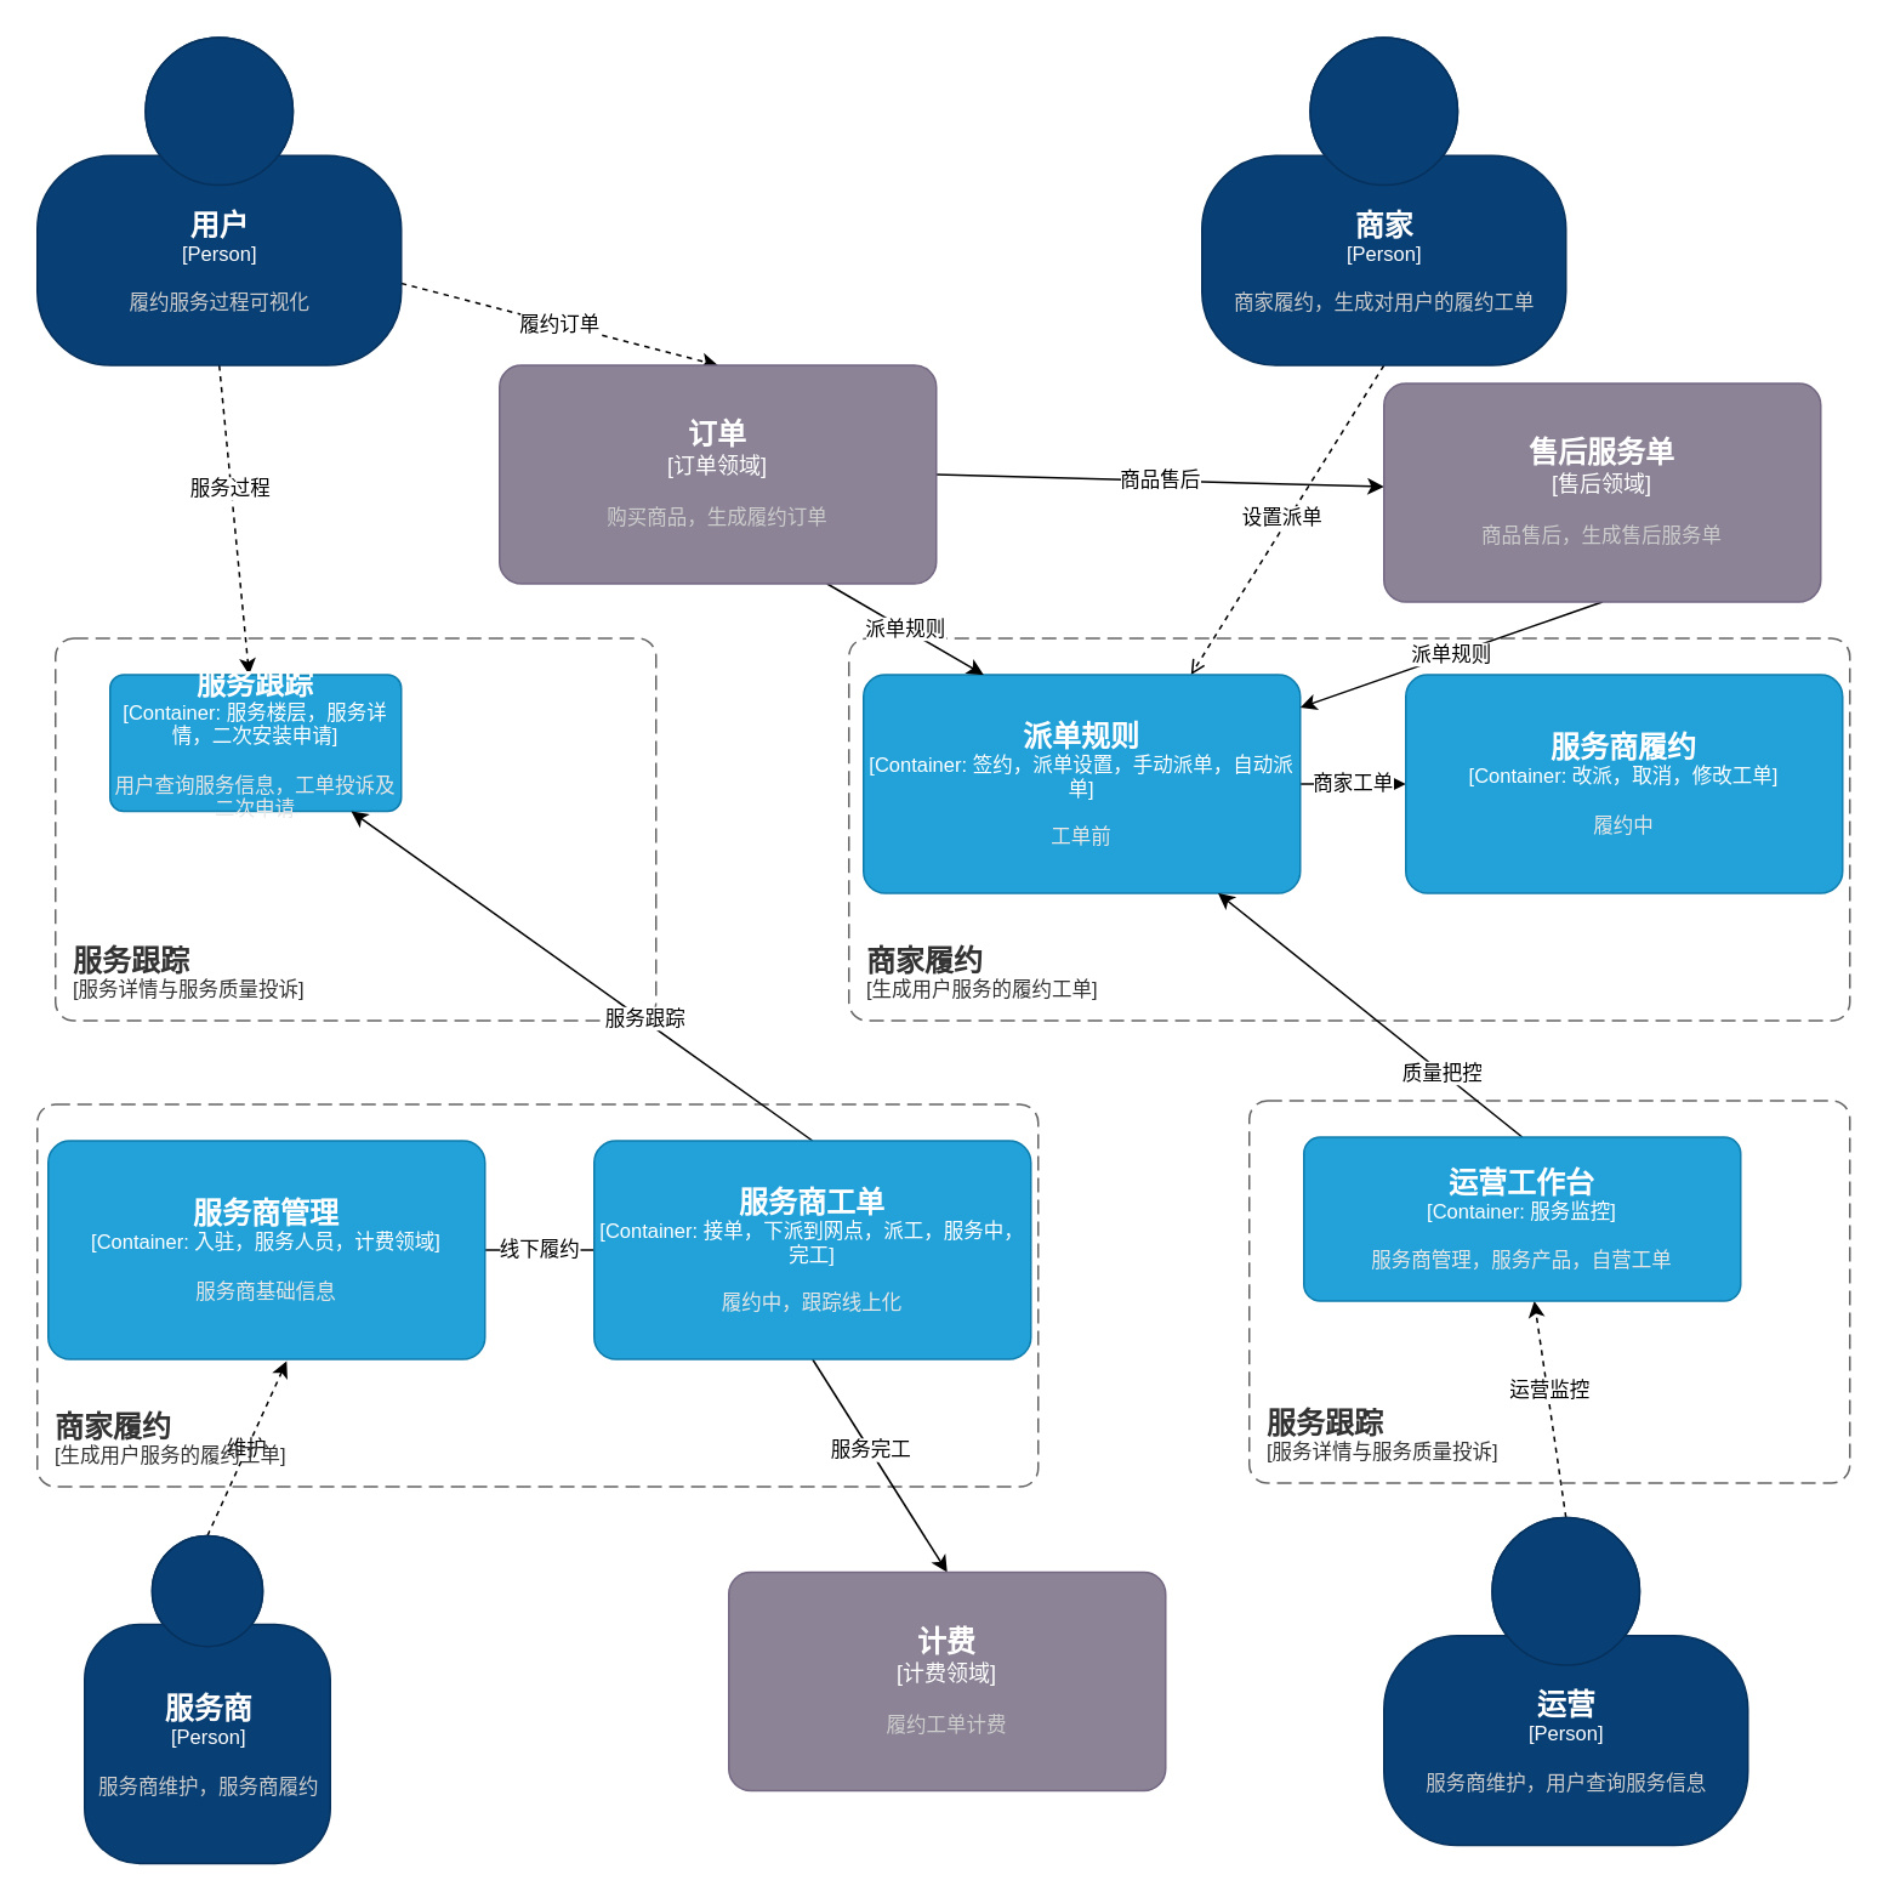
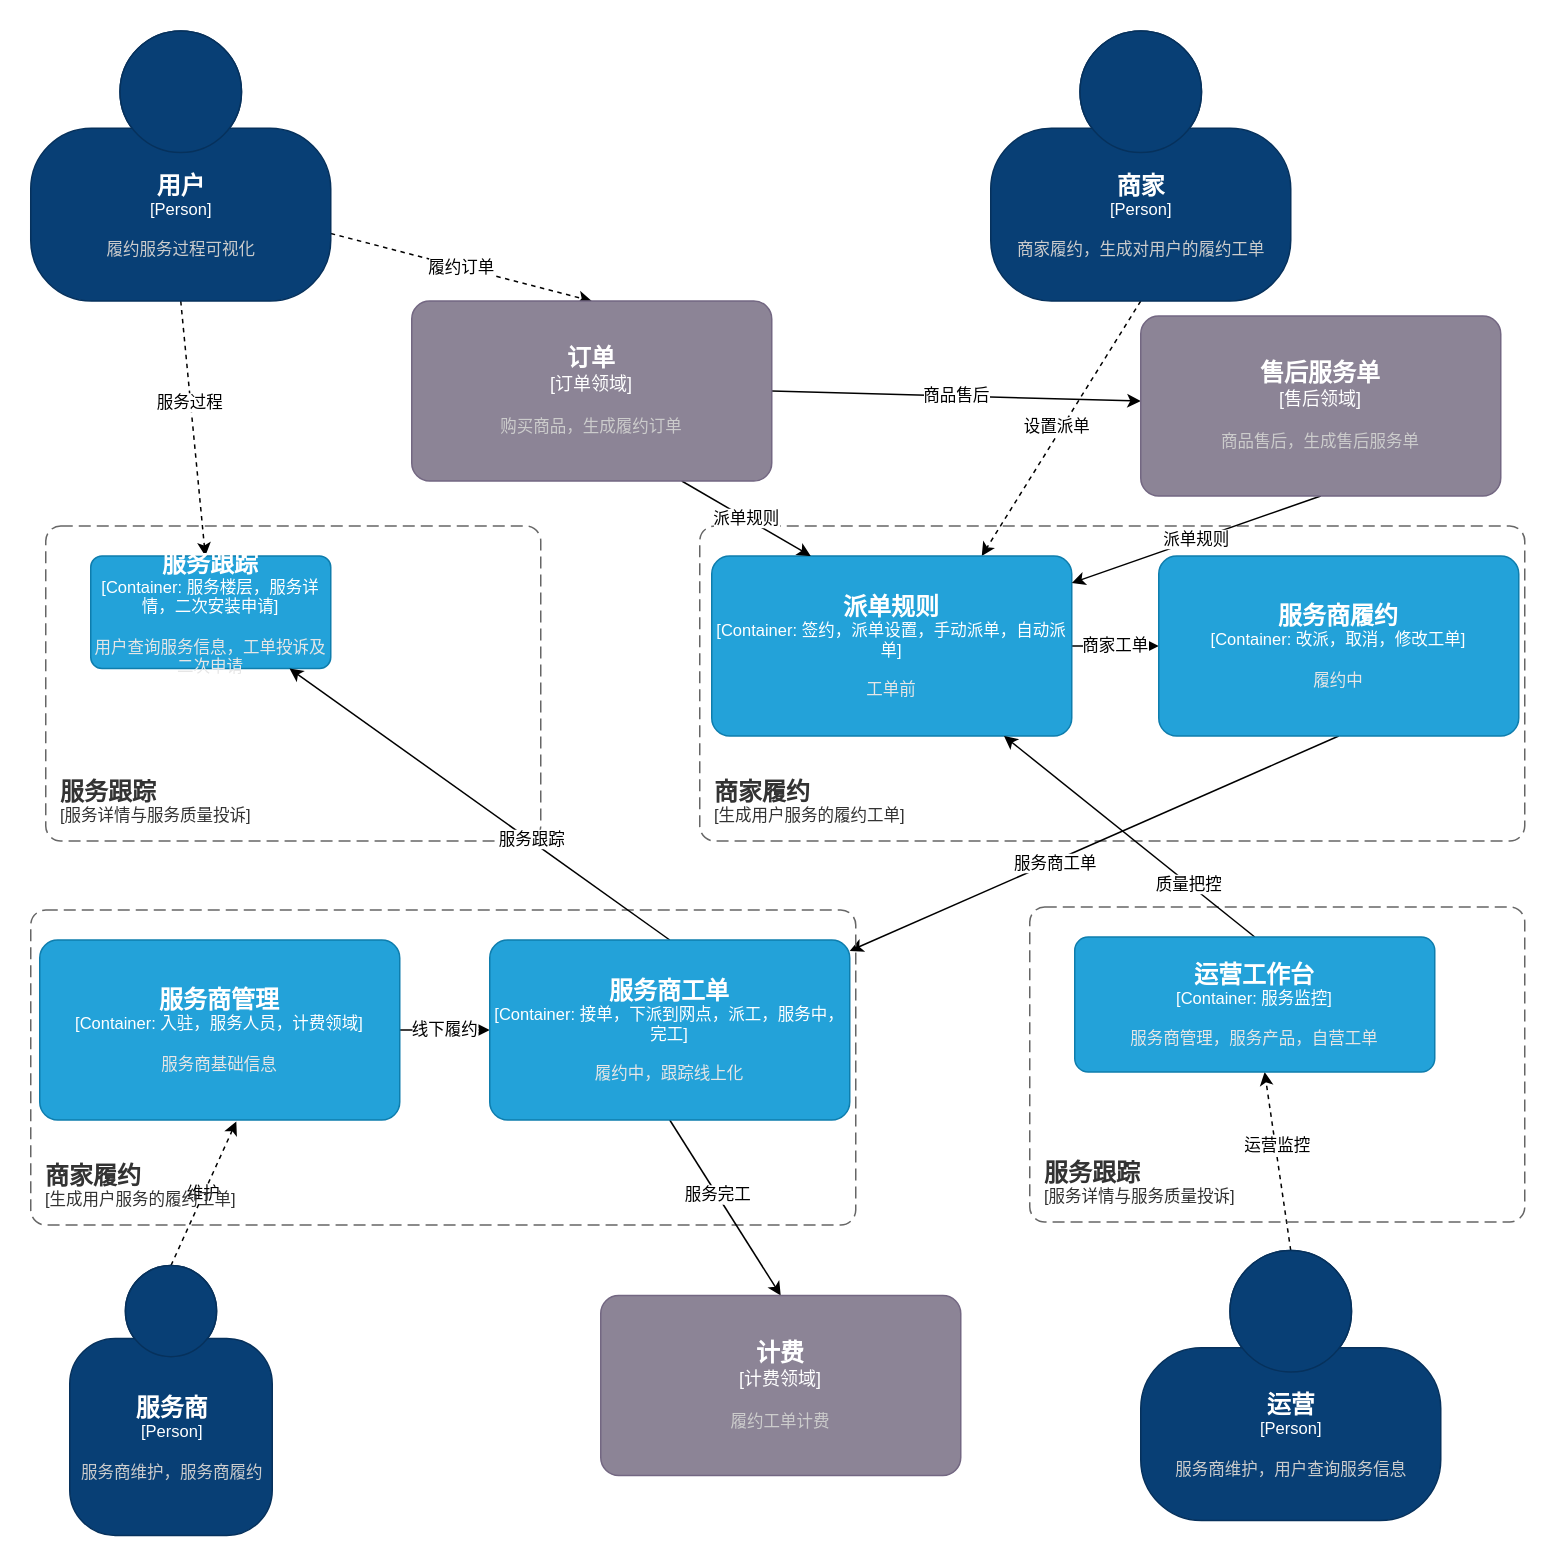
- <mxCell id="8" style="edgeStyle=none;rounded=0;orthogonalLoop=1;jettySize=auto;html=1;exitX=0.5;exitY=1;exitDx=0;exitDy=0;exitPerimeter=0;entryX=0.75;entryY=0;entryDx=0;entryDy=0;entryPerimeter=0;dashed=1;endArrow=open;" edge="1" parent="1" source="10" target="13"><mxGeometry relative="1" as="geometry" /></mxCell>
+ <mxCell id="8" style="edgeStyle=none;rounded=0;orthogonalLoop=1;jettySize=auto;html=1;exitX=0.5;exitY=1;exitDx=0;exitDy=0;exitPerimeter=0;entryX=0.75;entryY=0;entryDx=0;entryDy=0;entryPerimeter=0;dashed=1;" edge="1" parent="1" source="10" target="13"><mxGeometry relative="1" as="geometry" /></mxCell>
+ <mxCell id="14" style="edgeStyle=none;rounded=0;orthogonalLoop=1;jettySize=auto;html=1;exitX=0.5;exitY=1;exitDx=0;exitDy=0;exitPerimeter=0;" edge="1" parent="1" source="16" target="26"><mxGeometry relative="1" as="geometry" /></mxCell>
+ <mxCell id="15" value="服务商工单" style="edgeLabel;html=1;align=center;verticalAlign=middle;resizable=0;points=[];" vertex="1" connectable="0" parent="14"><mxGeometry x="0.161" y="1" relative="1" as="geometry"><mxPoint as="offset" /></mxGeometry></mxCell>
- <mxCell id="20" value="线下履约" style="edgeStyle=none;rounded=0;orthogonalLoop=1;jettySize=auto;html=1;exitX=1;exitY=0.5;exitDx=0;exitDy=0;exitPerimeter=0;endArrow=none;" edge="1" parent="1" source="21" target="26"><mxGeometry relative="1" as="geometry" /></mxCell>
+ <mxCell id="20" value="线下履约" style="edgeStyle=none;rounded=0;orthogonalLoop=1;jettySize=auto;html=1;exitX=1;exitY=0.5;exitDx=0;exitDy=0;exitPerimeter=0;" edge="1" parent="1" source="21" target="26"><mxGeometry relative="1" as="geometry" /></mxCell>
